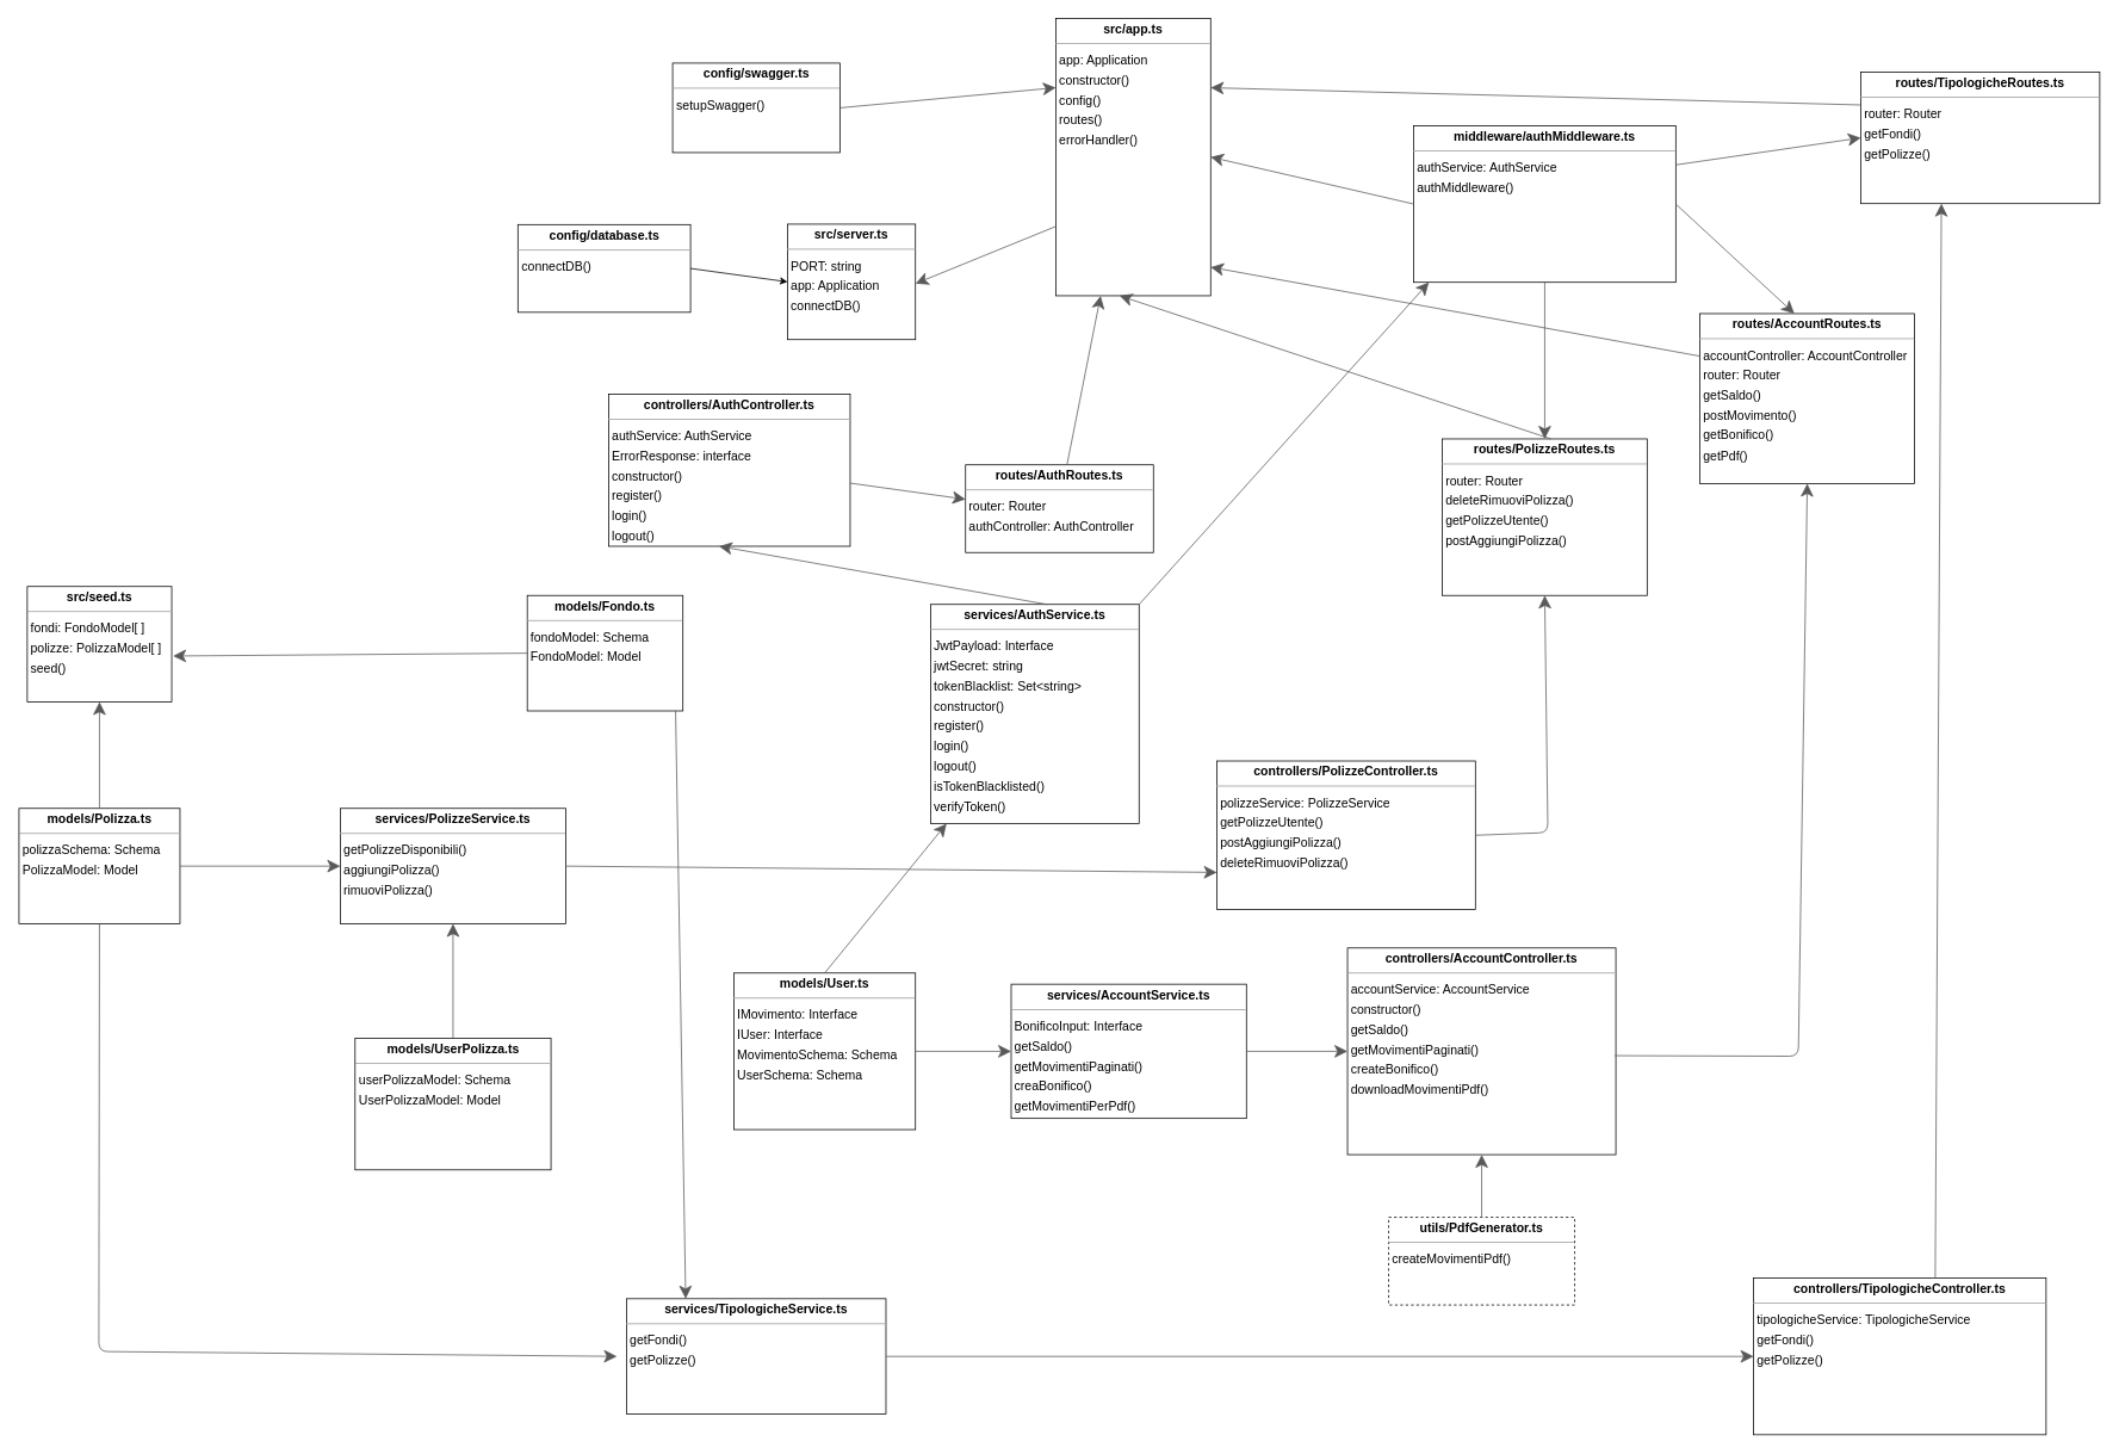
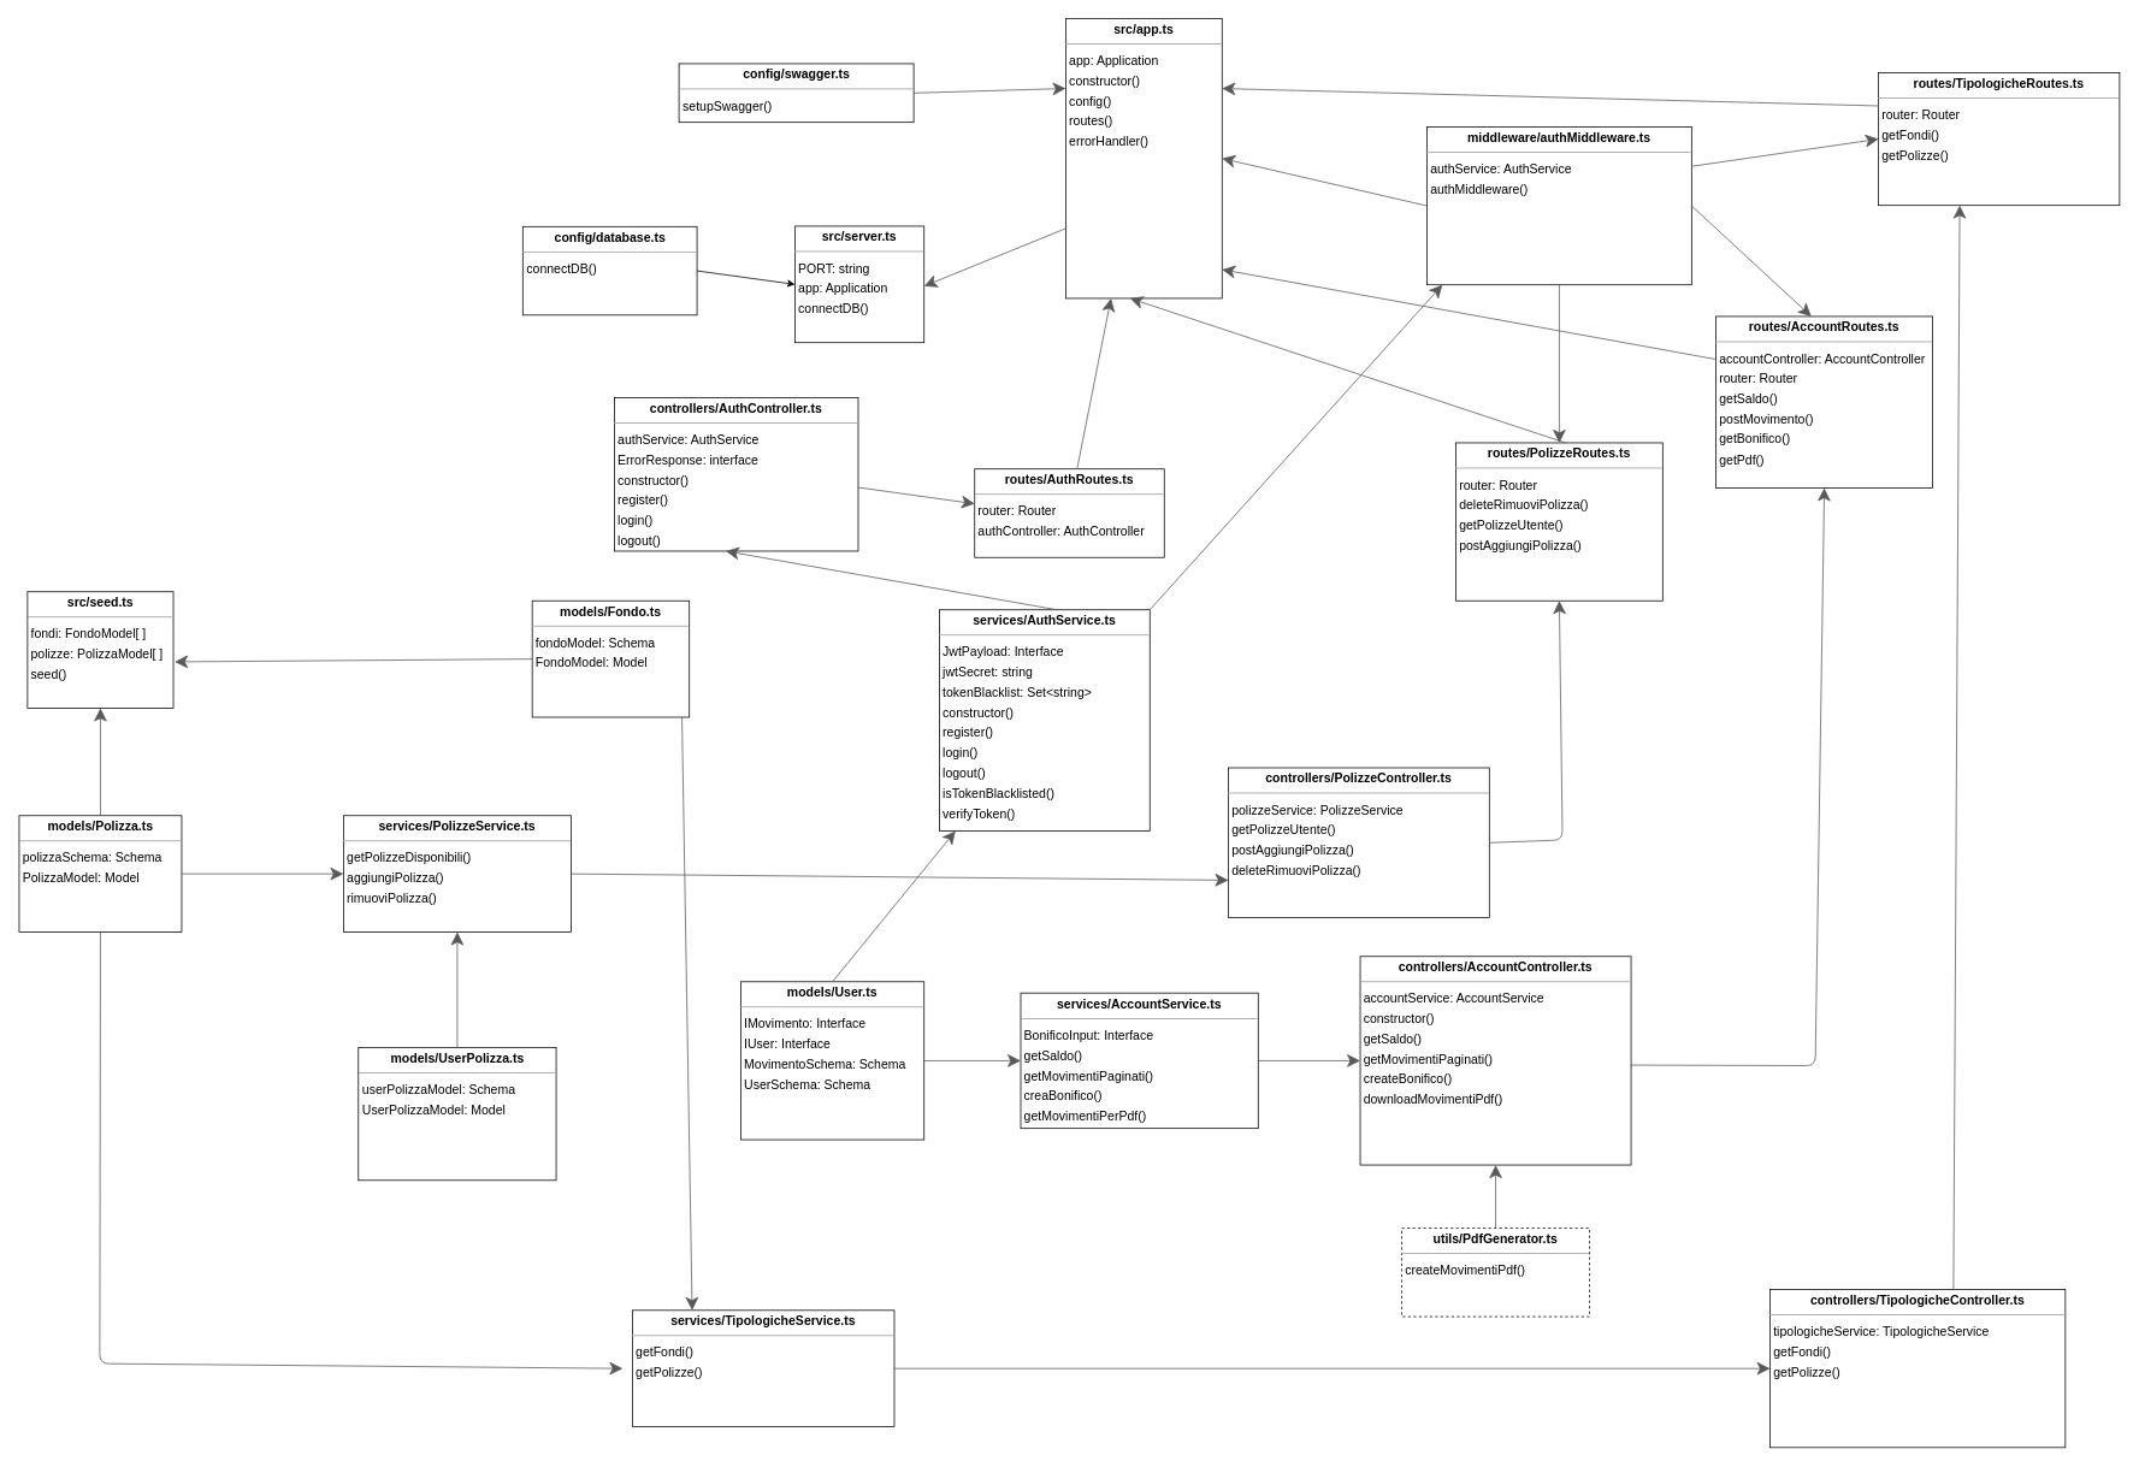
- <mxCell id="3" value="&lt;p style=&quot;margin:0px;margin-top:4px;text-align:center;&quot;&gt;&lt;b&gt;config/swagger.ts&lt;/b&gt;&lt;/p&gt;&lt;hr size=&quot;1&quot;&gt;&lt;p style=&quot;margin:0 0 0 4px;line-height:1.6;&quot;&gt;setupSwagger()&lt;br&gt;&lt;br&gt;&lt;/p&gt;" style="verticalAlign=top;align=left;overflow=fill;fontSize=14;fontFamily=Helvetica;html=1;rounded=0;shadow=0;comic=0;labelBackgroundColor=none;strokeWidth=1;" parent="1" vertex="1"><mxGeometry x="751.5" y="70" width="187" height="100" as="geometry" /></mxCell>
+ <mxCell id="3" value="&lt;p style=&quot;margin:0px;margin-top:4px;text-align:center;&quot;&gt;&lt;b&gt;config/swagger.ts&lt;/b&gt;&lt;/p&gt;&lt;hr size=&quot;1&quot;&gt;&lt;p style=&quot;margin:0 0 0 4px;line-height:1.6;&quot;&gt;setupSwagger()&lt;br&gt;&lt;br&gt;&lt;/p&gt;" style="verticalAlign=top;align=left;overflow=fill;fontSize=14;fontFamily=Helvetica;html=1;rounded=0;shadow=0;comic=0;labelBackgroundColor=none;strokeWidth=1;" parent="1" vertex="1"><mxGeometry x="751.5" y="70" width="260" height="65" as="geometry" /></mxCell>
